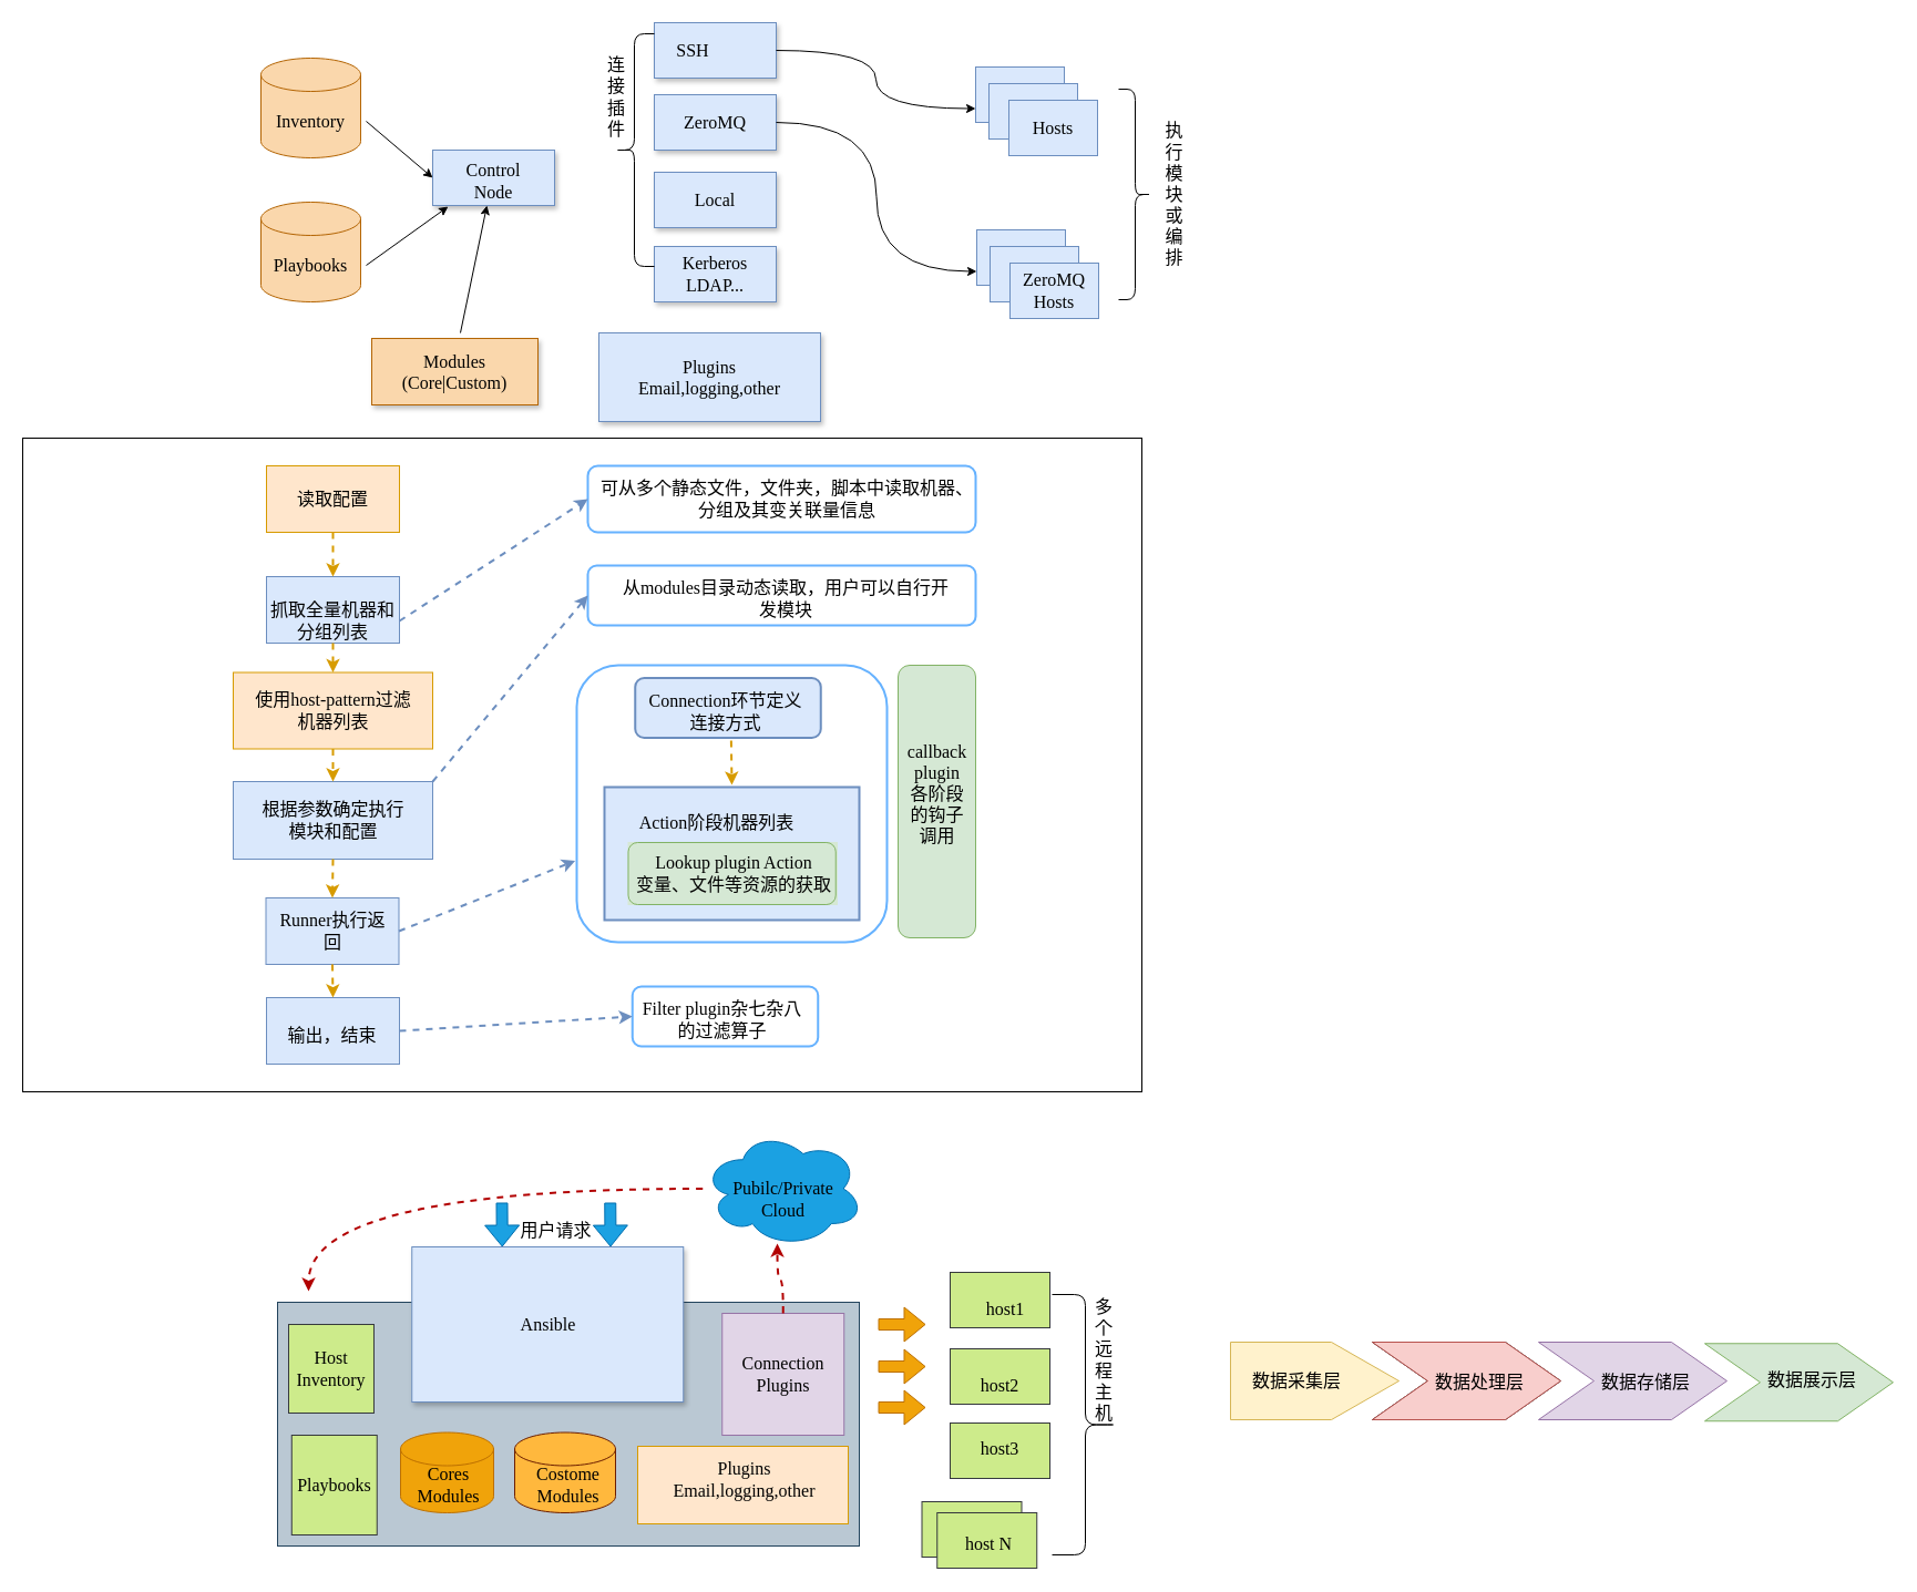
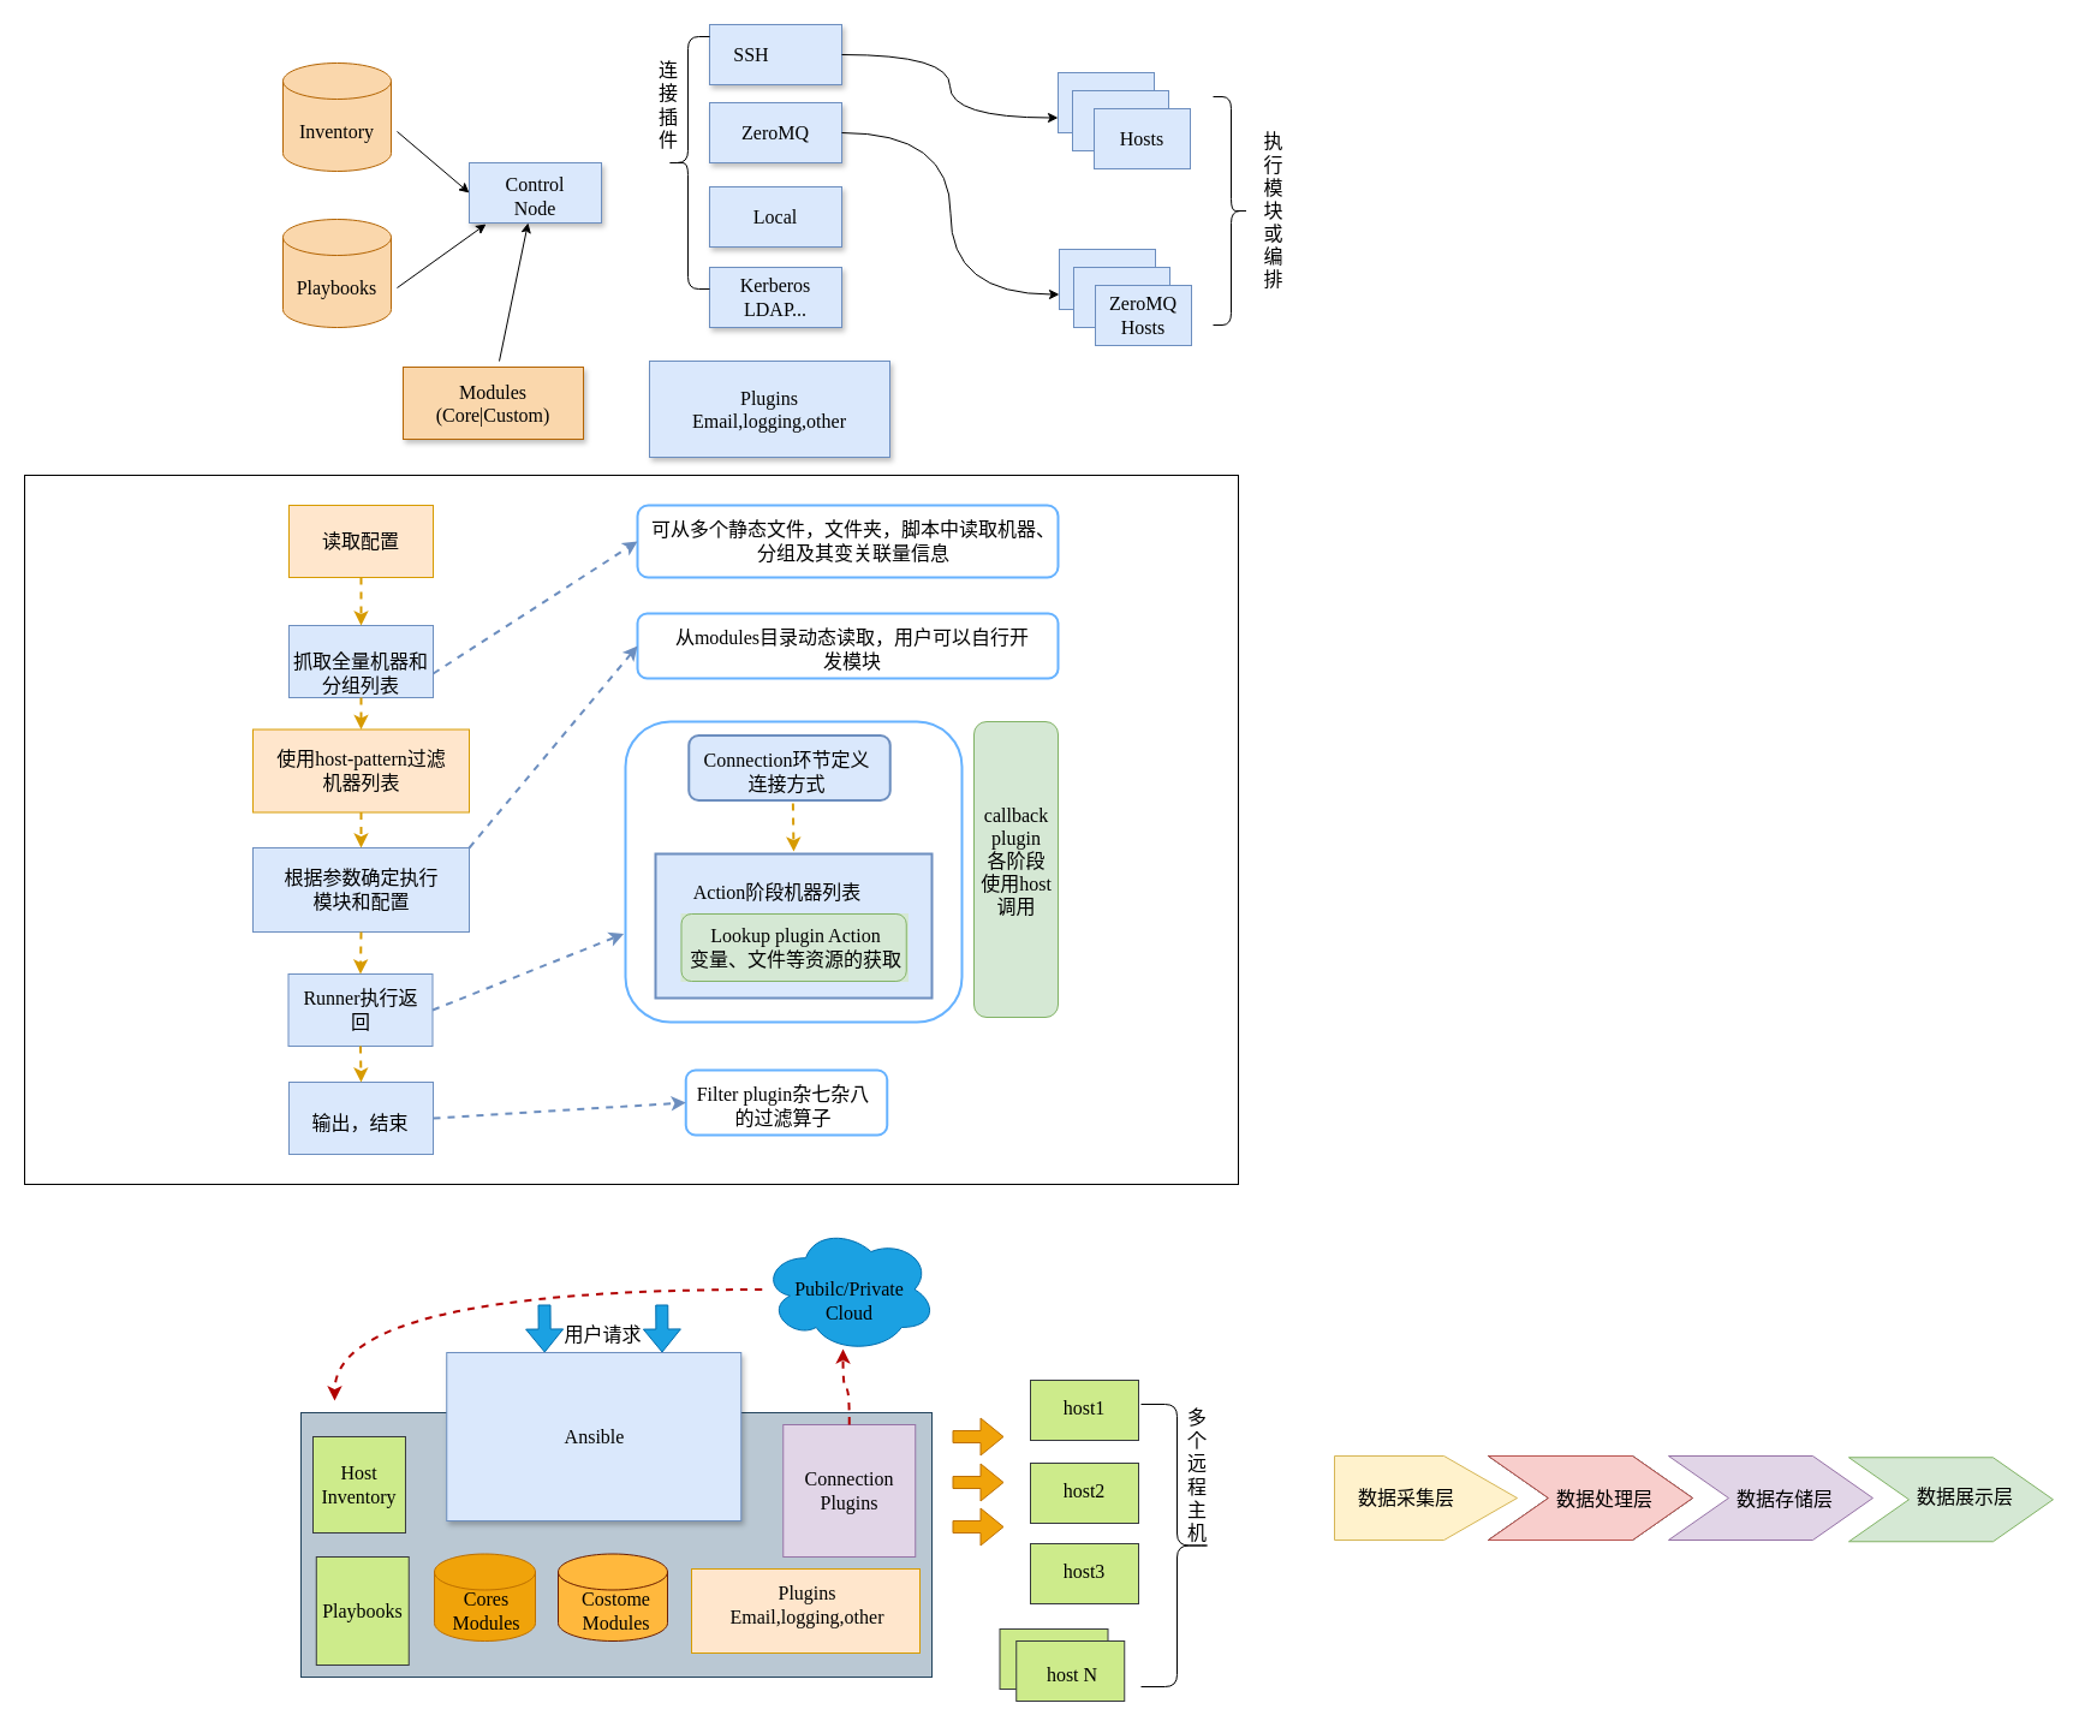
- <mxCell id="100" value="&lt;div&gt;callback plugin&lt;/div&gt;&lt;div&gt;各阶段&lt;/div&gt;&lt;div&gt;的钩子&lt;/div&gt;&lt;div&gt;调用&lt;/div&gt;" style="text;html=1;strokeColor=none;fillColor=none;align=center;verticalAlign=middle;whiteSpace=wrap;rounded=0;shadow=0;fontFamily=Verdana;fontSize=16;fontColor=#000000;" vertex="1" parent="89"><mxGeometry x="519.5" y="245.5" width="71" height="100" as="geometry" /></mxCell>
+ <mxCell id="100" value="&lt;div&gt;callback plugin&lt;/div&gt;&lt;div&gt;各阶段&lt;/div&gt;&lt;div&gt;使用host&lt;/div&gt;&lt;div&gt;调用&lt;/div&gt;" style="text;html=1;strokeColor=none;fillColor=none;align=center;verticalAlign=middle;whiteSpace=wrap;rounded=0;shadow=0;fontFamily=Verdana;fontSize=16;fontColor=#000000;" vertex="1" parent="89"><mxGeometry x="519.5" y="245.5" width="71" height="100" as="geometry" /></mxCell>
- <mxCell id="23" value="host1" style="text;html=1;strokeColor=none;fillColor=none;align=center;verticalAlign=middle;whiteSpace=wrap;fontFamily=Tahoma;fontSize=16;" vertex="1" parent="3"><mxGeometry x="622" y="148" width="70" height="25" as="geometry" /></mxCell>
+ <mxCell id="23" value="host1" style="text;html=1;strokeColor=none;fillColor=none;align=center;verticalAlign=middle;whiteSpace=wrap;fontFamily=Tahoma;fontSize=16;" vertex="1" parent="3"><mxGeometry x="617" y="138" width="70" height="25" as="geometry" /></mxCell>
- <mxCell id="27" value="host2" style="text;html=1;strokeColor=none;fillColor=none;align=center;verticalAlign=middle;whiteSpace=wrap;fontFamily=Tahoma;fontSize=16;" vertex="1" parent="3"><mxGeometry x="617" y="217" width="70" height="25" as="geometry" /></mxCell>
+ <mxCell id="27" value="host2" style="text;html=1;strokeColor=none;fillColor=none;align=center;verticalAlign=middle;whiteSpace=wrap;fontFamily=Tahoma;fontSize=16;" vertex="1" parent="3"><mxGeometry x="617" y="207" width="70" height="25" as="geometry" /></mxCell>
